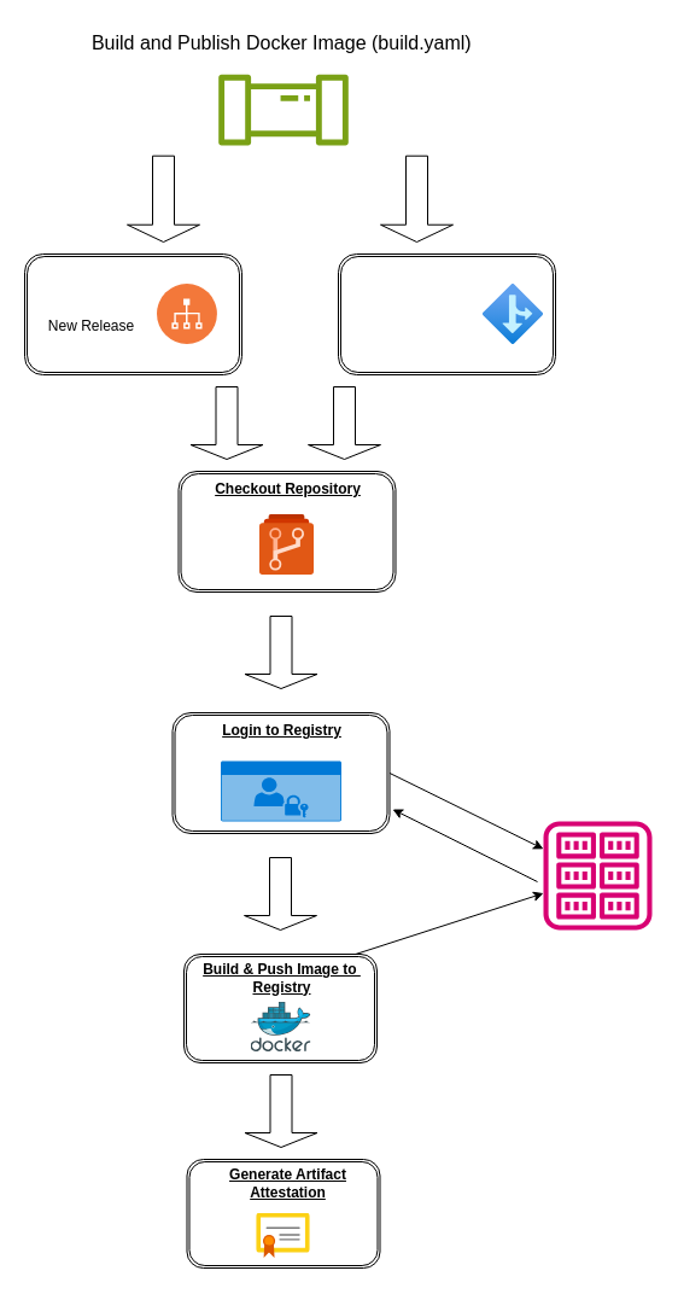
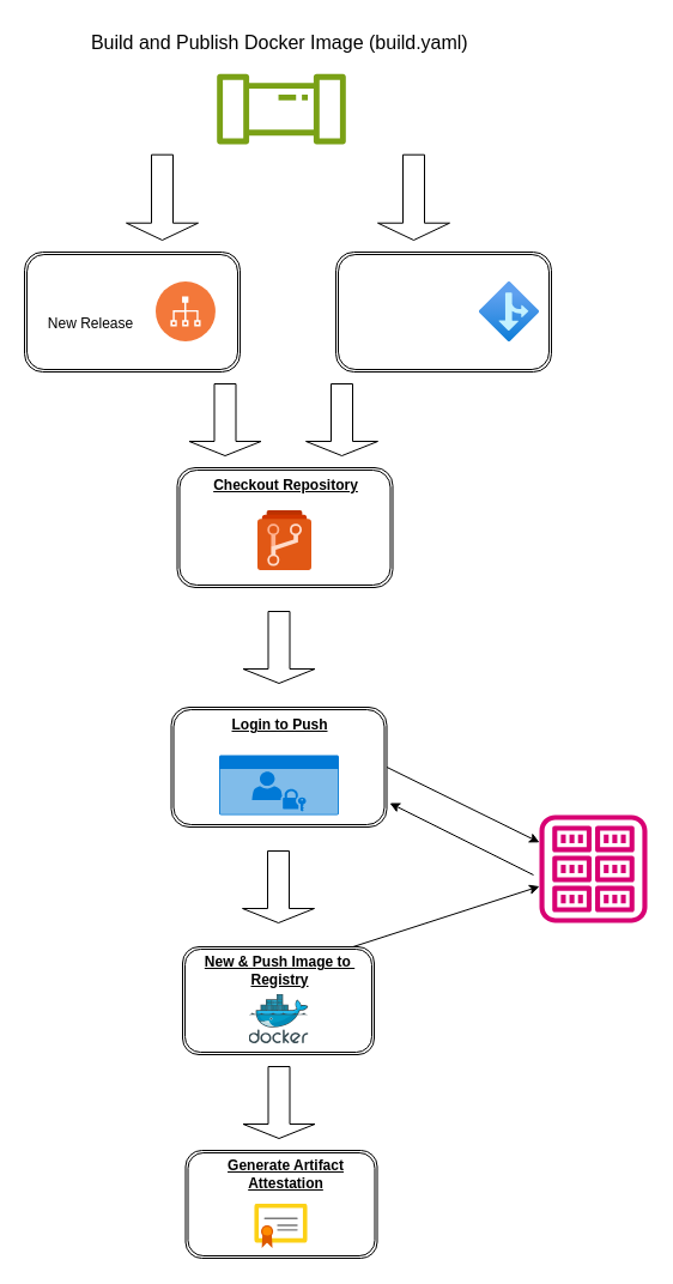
- <mxCell id="19" value="&lt;b&gt;&lt;u&gt;Login to Registry&lt;/u&gt;&lt;/b&gt;" style="text;html=1;align=center;verticalAlign=middle;resizable=0;points=[];autosize=1;strokeColor=none;fillColor=none;" vertex="1" parent="1"><mxGeometry x="172.5" y="590" width="120" height="30" as="geometry" /></mxCell>
+ <mxCell id="19" value="&lt;b&gt;&lt;u&gt;Login to Push&lt;/u&gt;&lt;/b&gt;" style="text;html=1;align=center;verticalAlign=middle;resizable=0;points=[];autosize=1;strokeColor=none;fillColor=none;" vertex="1" parent="1"><mxGeometry x="172.5" y="590" width="120" height="30" as="geometry" /></mxCell>
- <mxCell id="28" value="&lt;b&gt;&lt;u&gt;Build &amp;amp; Push Image to&amp;nbsp;&lt;/u&gt;&lt;/b&gt;&lt;div&gt;&lt;b&gt;&lt;u&gt;Registry&lt;/u&gt;&lt;/b&gt;&lt;/div&gt;" style="text;html=1;align=center;verticalAlign=middle;resizable=0;points=[];autosize=1;strokeColor=none;fillColor=none;" vertex="1" parent="1"><mxGeometry x="157.5" y="790" width="150" height="40" as="geometry" /></mxCell>
+ <mxCell id="28" value="&lt;b&gt;&lt;u&gt;New &amp;amp; Push Image to&amp;nbsp;&lt;/u&gt;&lt;/b&gt;&lt;div&gt;&lt;b&gt;&lt;u&gt;Registry&lt;/u&gt;&lt;/b&gt;&lt;/div&gt;" style="text;html=1;align=center;verticalAlign=middle;resizable=0;points=[];autosize=1;strokeColor=none;fillColor=none;" vertex="1" parent="1"><mxGeometry x="157.5" y="790" width="150" height="40" as="geometry" /></mxCell>
